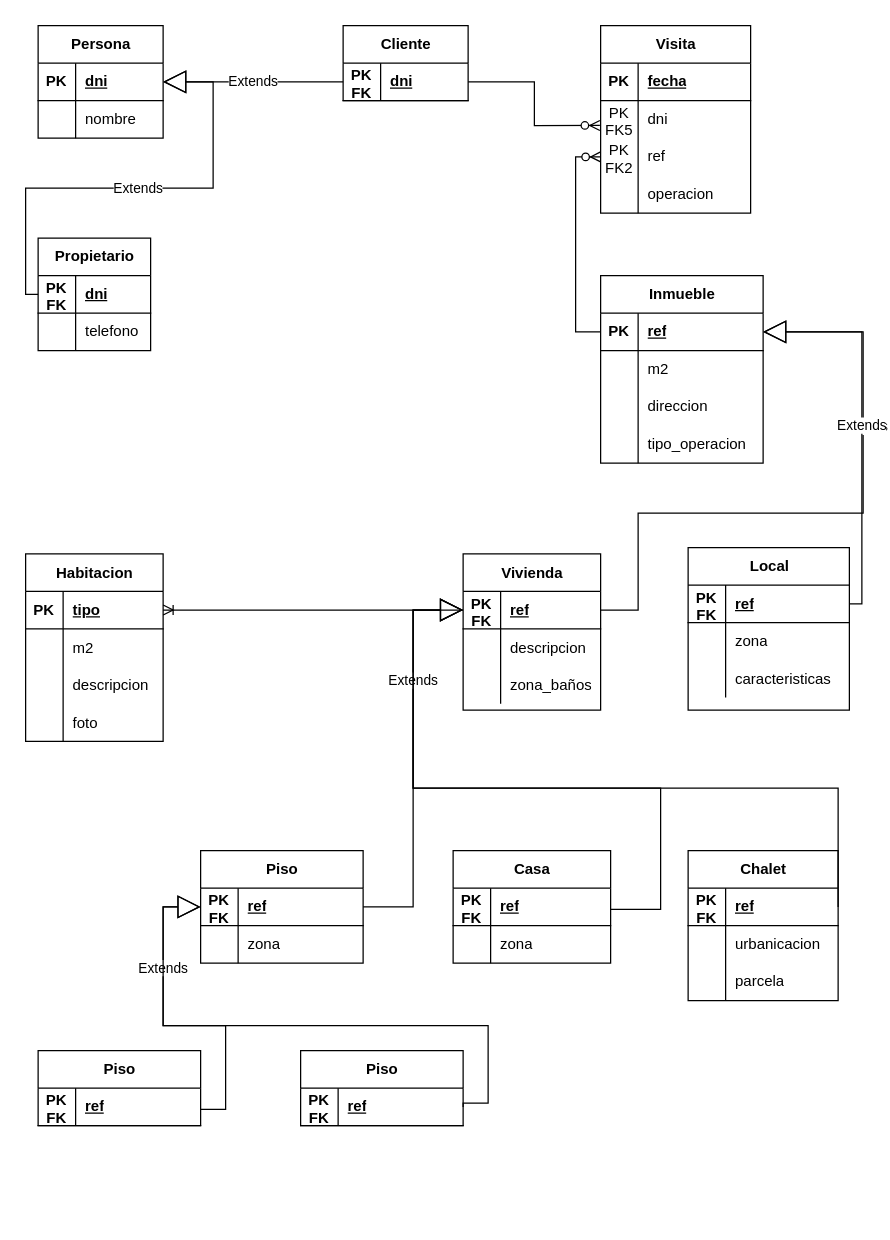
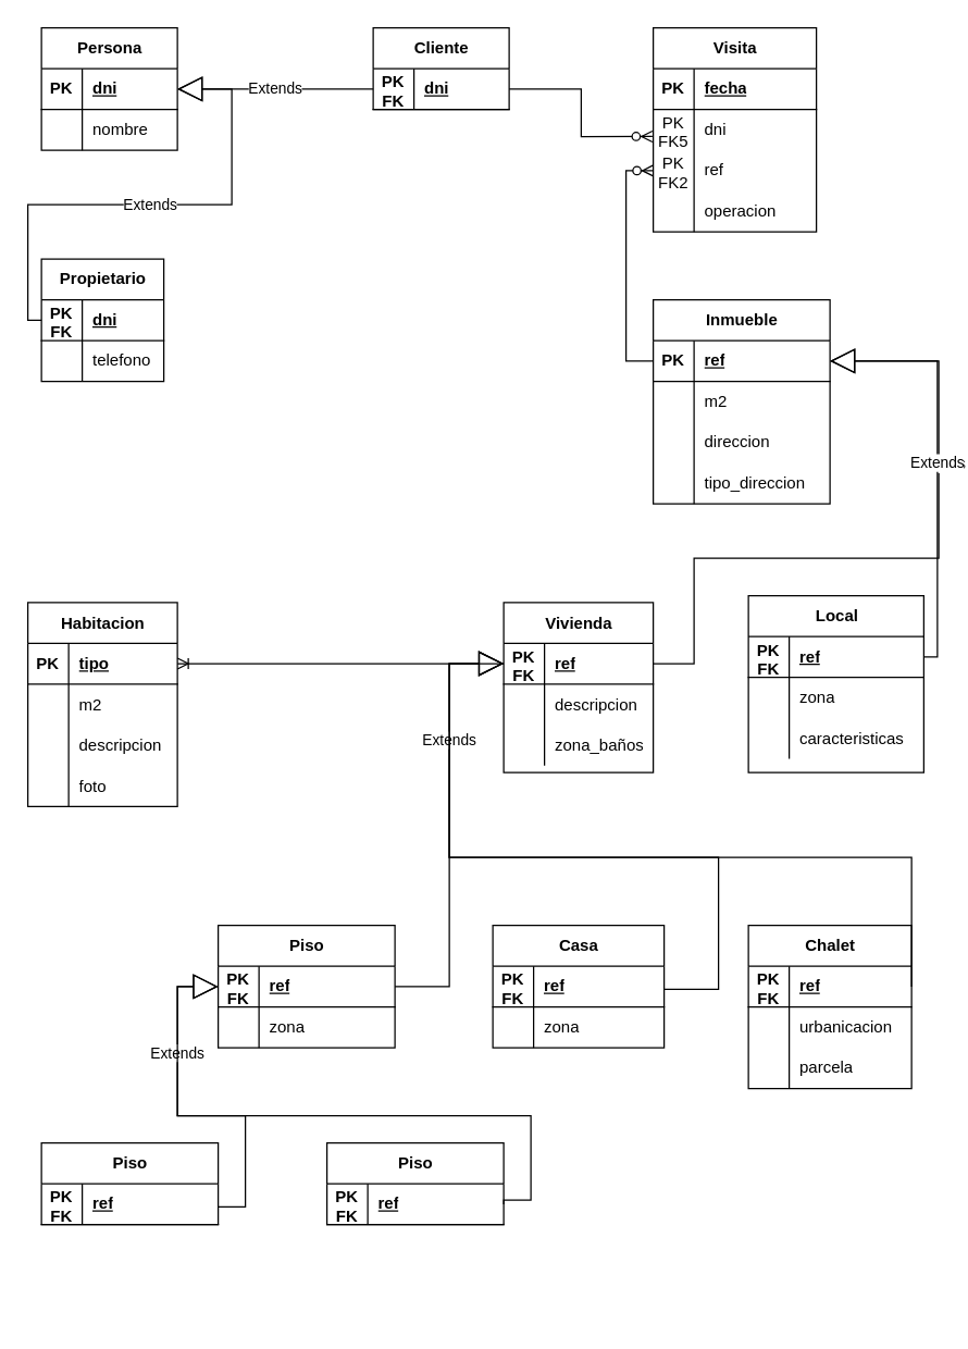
- <mxCell id="47" value="tipo_operacion" style="shape=partialRectangle;connectable=0;fillColor=none;top=0;left=0;bottom=0;right=0;align=left;spacingLeft=6;overflow=hidden;whiteSpace=wrap;html=1;" vertex="1" parent="45"><mxGeometry x="30" width="100" height="30" as="geometry"><mxRectangle width="100" height="30" as="alternateBounds" /></mxGeometry></mxCell>
+ <mxCell id="47" value="tipo_direccion" style="shape=partialRectangle;connectable=0;fillColor=none;top=0;left=0;bottom=0;right=0;align=left;spacingLeft=6;overflow=hidden;whiteSpace=wrap;html=1;" vertex="1" parent="45"><mxGeometry x="30" width="100" height="30" as="geometry"><mxRectangle width="100" height="30" as="alternateBounds" /></mxGeometry></mxCell>
